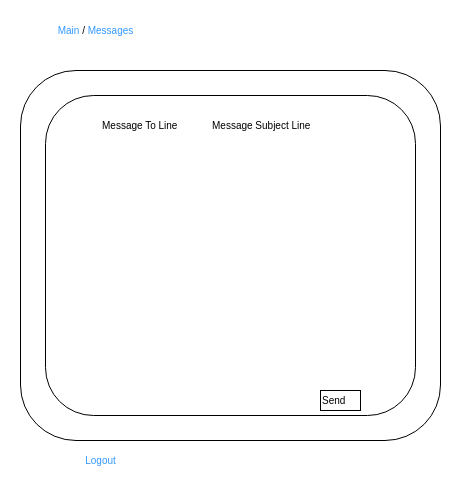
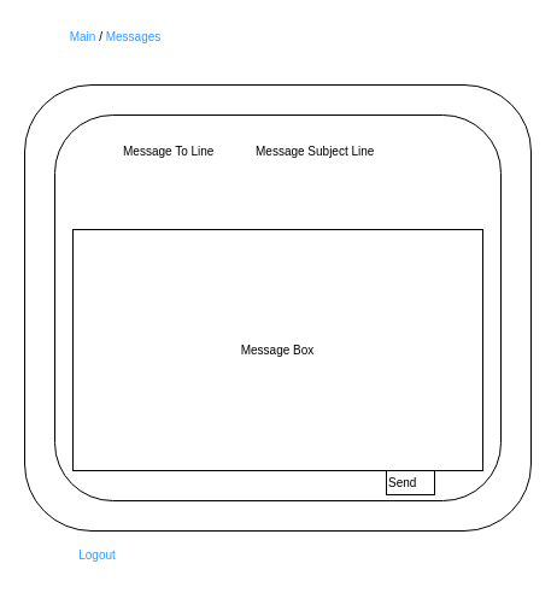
+ <mxCell id="8" value="Message Box" style="rounded=0;whiteSpace=wrap;html=1;fontSize=10;align=center;" vertex="1" parent="1"><mxGeometry x="60" y="190" width="340" height="200" as="geometry" /></mxCell>
- <mxCell id="5" value="&lt;font color=&quot;#3399ff&quot;&gt;Logout&lt;/font&gt;" style="text;html=1;align=center;verticalAlign=middle;resizable=0;points=[];autosize=1;fontSize=10;" vertex="1" parent="1"><mxGeometry x="75" y="450" width="50" height="20" as="geometry" /></mxCell>
+ <mxCell id="5" value="&lt;font color=&quot;#3399ff&quot;&gt;Logout&lt;/font&gt;" style="text;html=1;align=center;verticalAlign=middle;resizable=0;points=[];autosize=1;fontSize=10;" vertex="1" parent="1"><mxGeometry x="55" y="450" width="50" height="20" as="geometry" /></mxCell>
